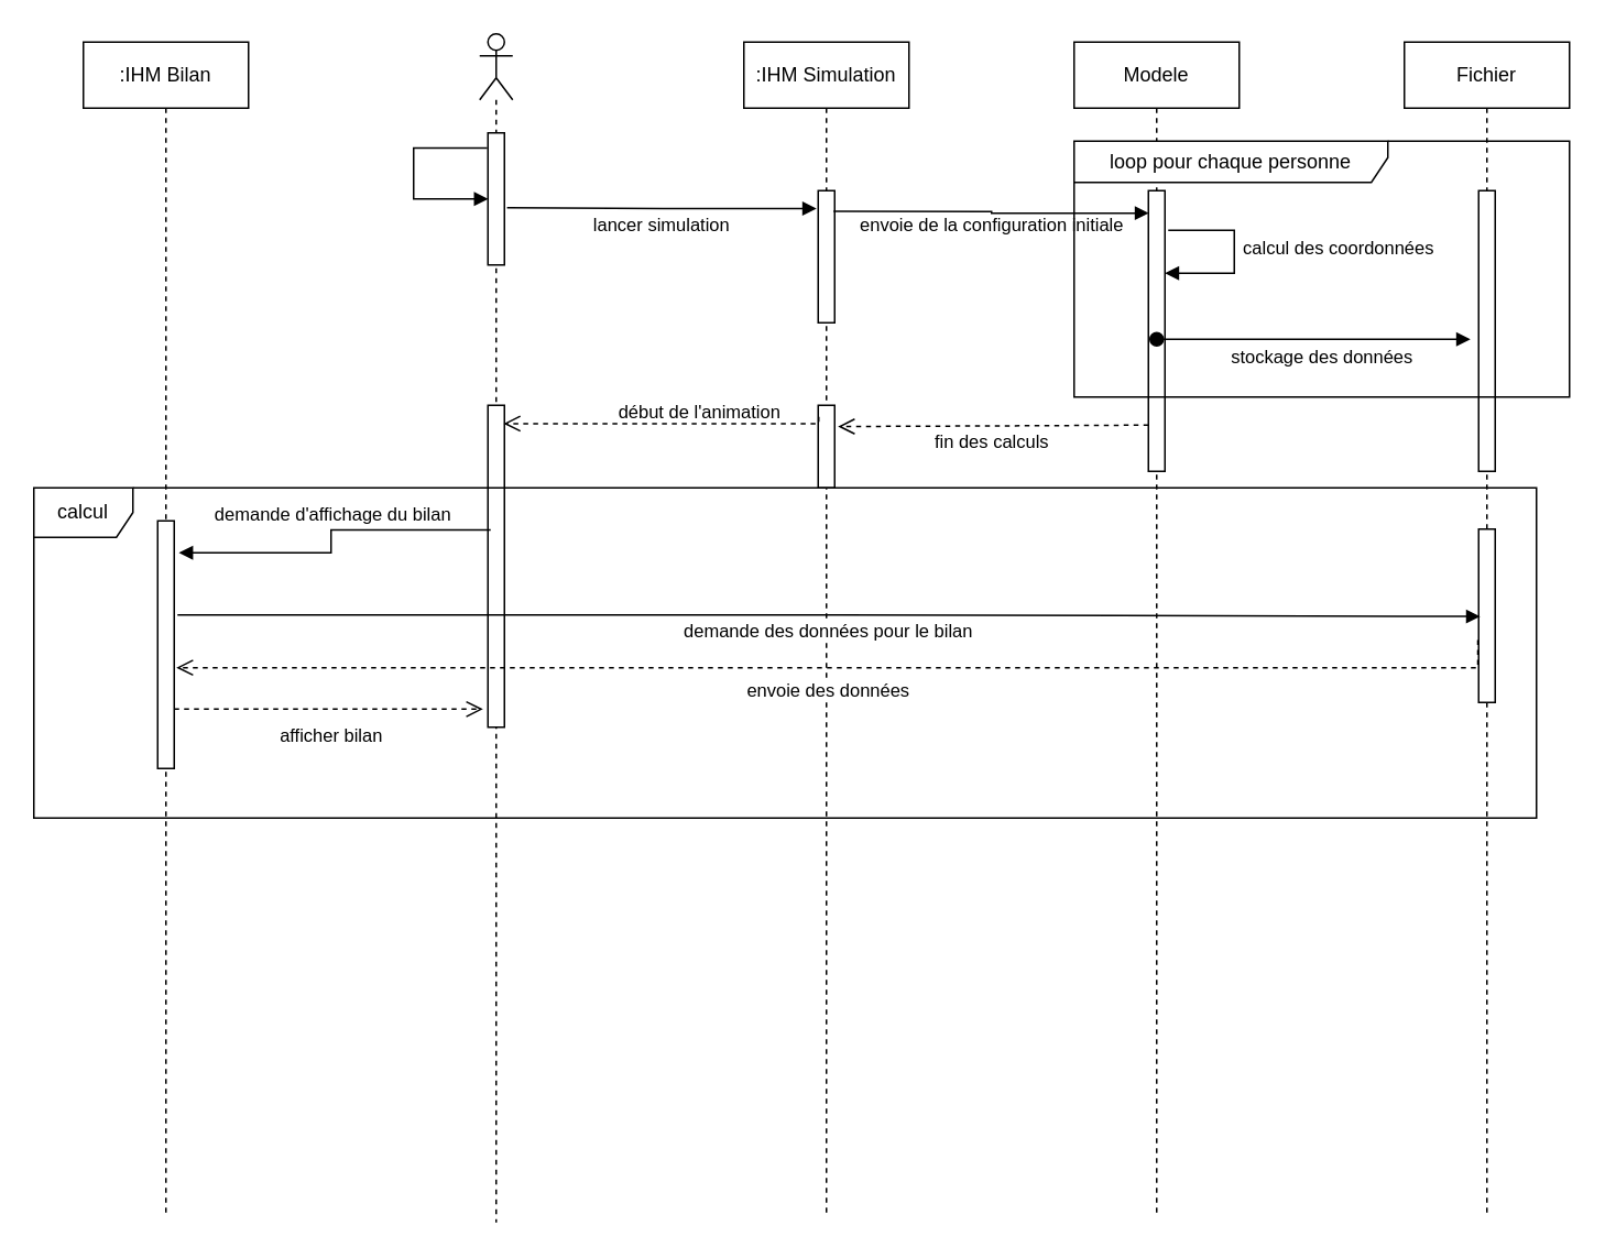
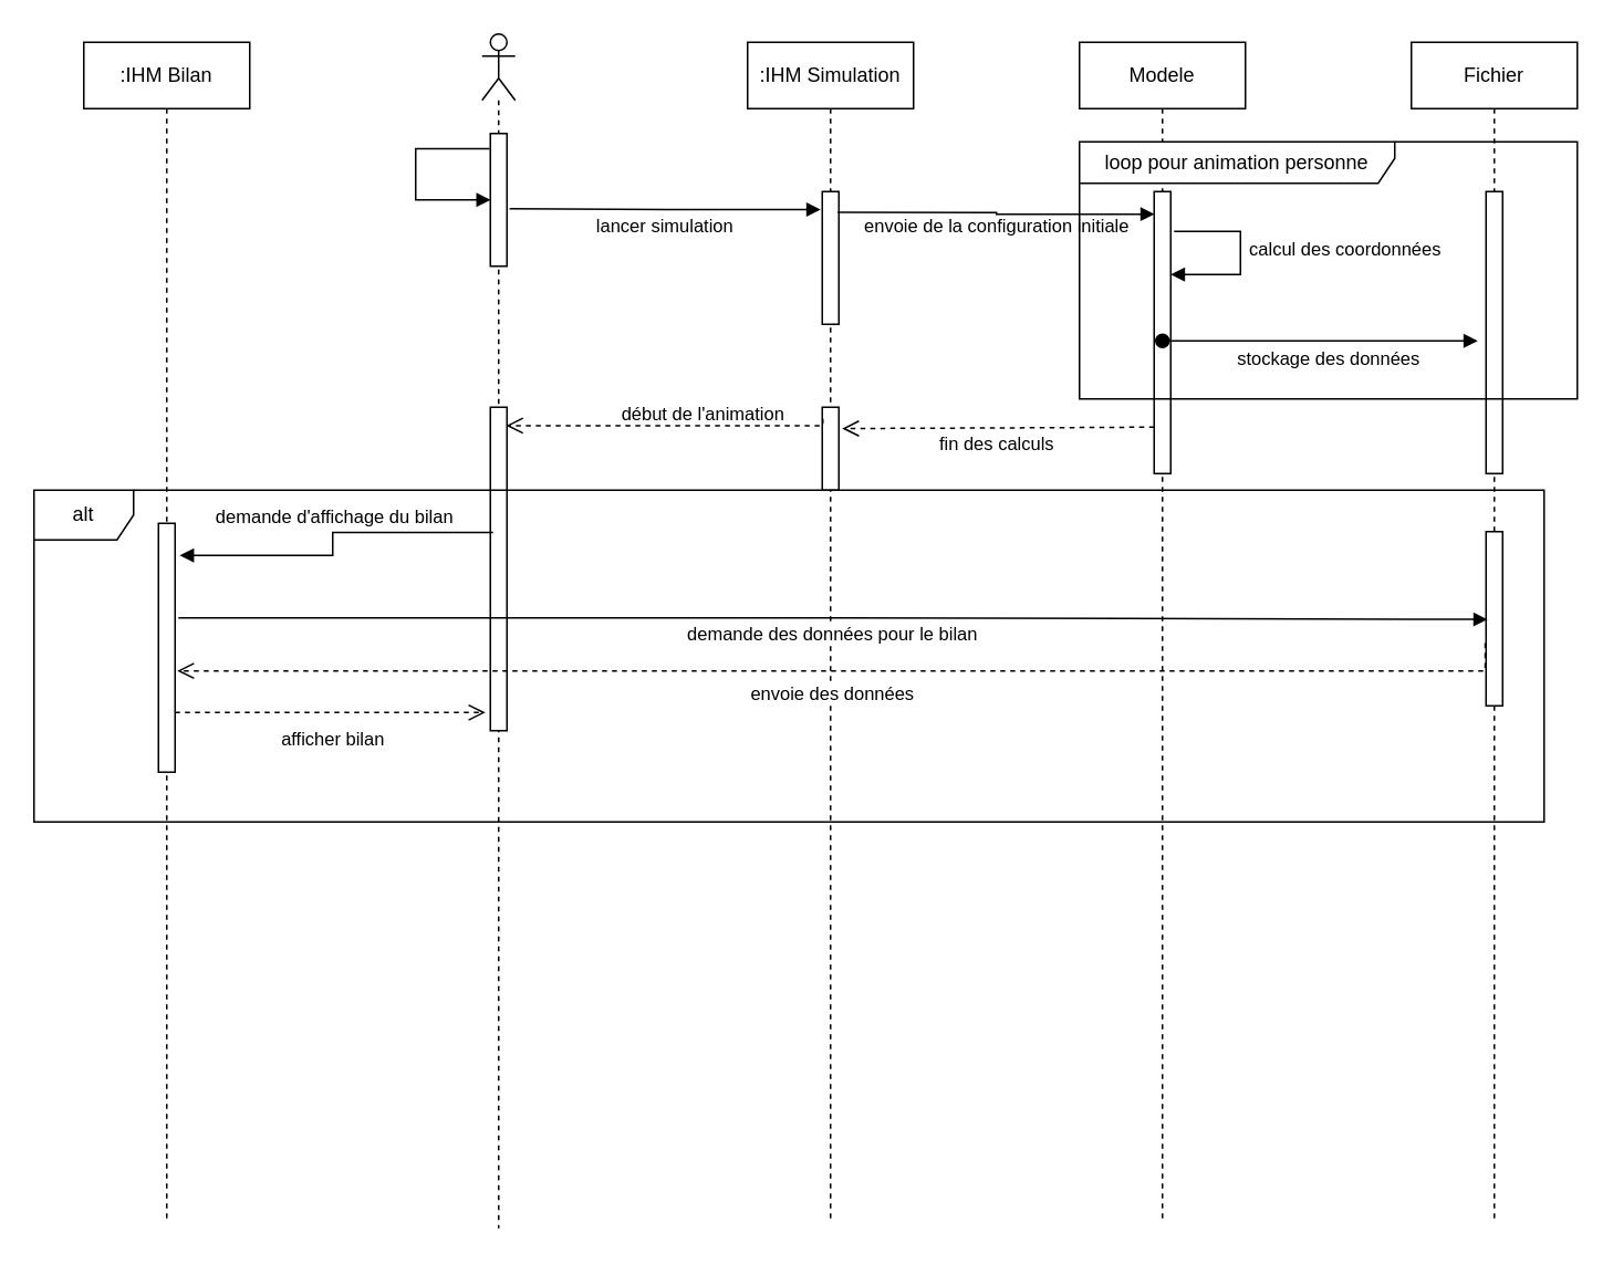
- <mxCell id="19" value="loop pour chaque personne" style="shape=umlFrame;whiteSpace=wrap;html=1;width=190;height=25;" parent="1" vertex="1"><mxGeometry x="650" y="85" width="300" height="155" as="geometry" /></mxCell>
+ <mxCell id="19" value="loop pour animation personne" style="shape=umlFrame;whiteSpace=wrap;html=1;width=190;height=25;" parent="1" vertex="1"><mxGeometry x="650" y="85" width="300" height="155" as="geometry" /></mxCell>
- <mxCell id="27" value="calcul" style="shape=umlFrame;whiteSpace=wrap;html=1;" vertex="1" parent="1"><mxGeometry x="20" y="295" width="910" height="200" as="geometry" /></mxCell>
+ <mxCell id="27" value="alt" style="shape=umlFrame;whiteSpace=wrap;html=1;" vertex="1" parent="1"><mxGeometry x="20" y="295" width="910" height="200" as="geometry" /></mxCell>
